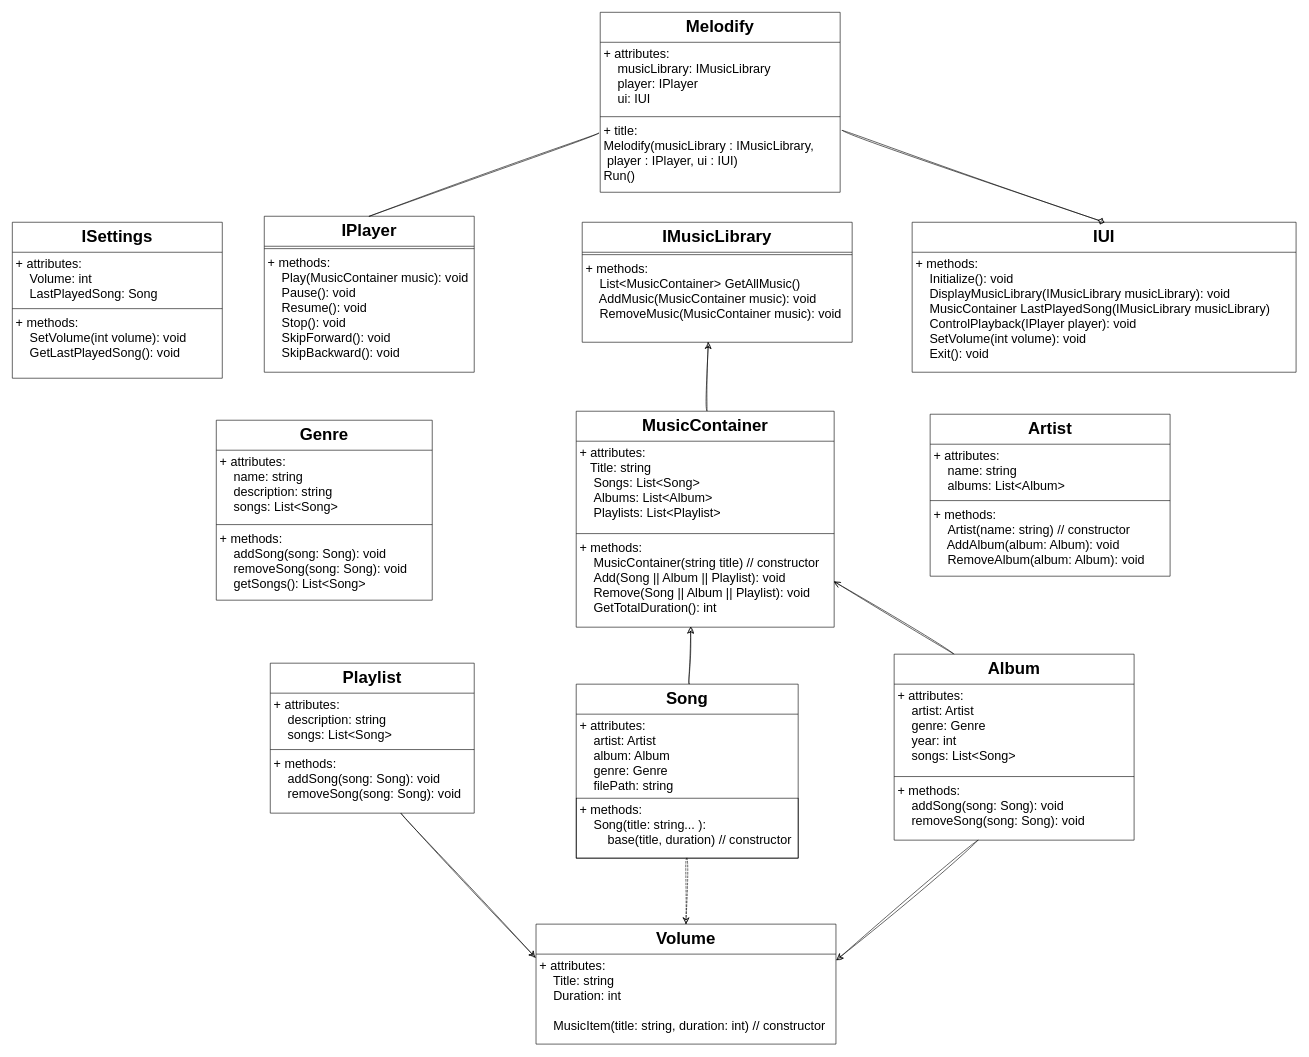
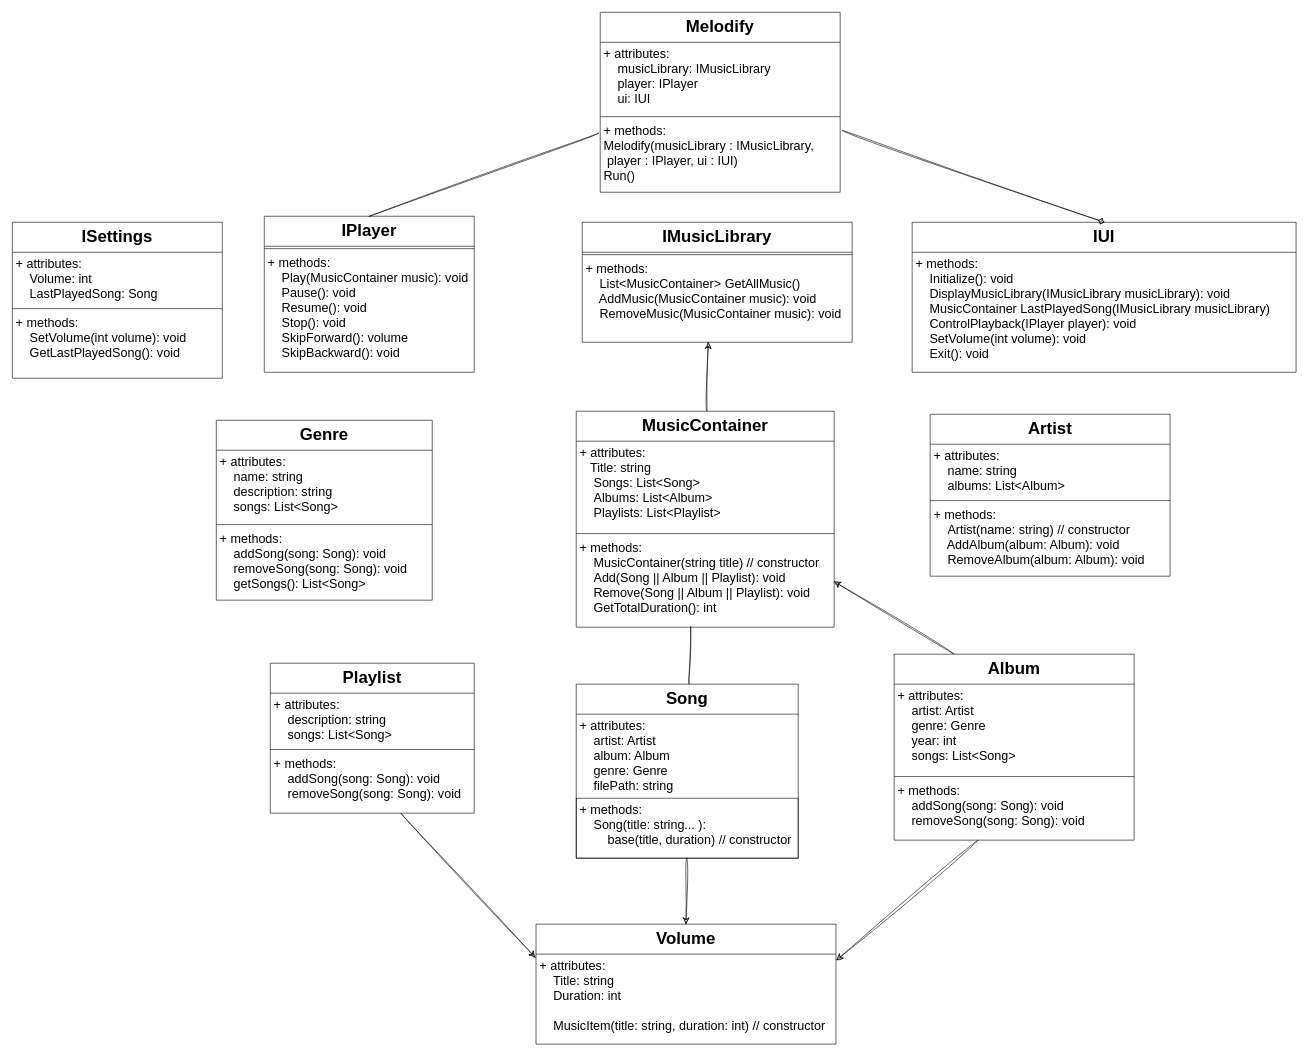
- <mxCell id="5" value="+ title:&#10;Melodify(musicLibrary : IMusicLibrary,&#10; player : IPlayer, ui : IUI)&#10;Run()" style="text;strokeColor=none;fillColor=none;align=left;verticalAlign=top;spacingLeft=4;spacingRight=4;overflow=hidden;rotatable=0;points=[[0,0.5],[1,0.5]];portConstraint=eastwest;fontSize=21;fontStyle=0" parent="2" vertex="1"><mxGeometry y="178" width="400" height="122" as="geometry" /></mxCell>
+ <mxCell id="5" value="+ methods:&#10;Melodify(musicLibrary : IMusicLibrary,&#10; player : IPlayer, ui : IUI)&#10;Run()" style="text;strokeColor=none;fillColor=none;align=left;verticalAlign=top;spacingLeft=4;spacingRight=4;overflow=hidden;rotatable=0;points=[[0,0.5],[1,0.5]];portConstraint=eastwest;fontSize=21;fontStyle=0" parent="2" vertex="1"><mxGeometry y="178" width="400" height="122" as="geometry" /></mxCell>
- <mxCell id="24" value="+ methods:&#10;    Play(MusicContainer music): void&#10;    Pause(): void&#10;    Resume(): void&#10;    Stop(): void&#10;    SkipForward(): void&#10;    SkipBackward(): void" style="text;strokeColor=none;fillColor=none;align=left;verticalAlign=top;spacingLeft=4;spacingRight=4;overflow=hidden;rotatable=0;points=[[0,0.5],[1,0.5]];portConstraint=eastwest;fontSize=21;fontStyle=0" parent="22" vertex="1"><mxGeometry y="58" width="350" height="202" as="geometry" /></mxCell>
+ <mxCell id="24" value="+ methods:&#10;    Play(MusicContainer music): void&#10;    Pause(): void&#10;    Resume(): void&#10;    Stop(): void&#10;    SkipForward(): volume&#10;    SkipBackward(): void" style="text;strokeColor=none;fillColor=none;align=left;verticalAlign=top;spacingLeft=4;spacingRight=4;overflow=hidden;rotatable=0;points=[[0,0.5],[1,0.5]];portConstraint=eastwest;fontSize=21;fontStyle=0" parent="22" vertex="1"><mxGeometry y="58" width="350" height="202" as="geometry" /></mxCell>
- <mxCell id="13" style="edgeStyle=none;curved=1;rounded=0;sketch=1;hachureGap=4;jiggle=2;curveFitting=1;orthogonalLoop=1;jettySize=auto;html=1;exitX=0.25;exitY=0;exitDx=0;exitDy=0;entryX=1;entryY=0.5;entryDx=0;entryDy=0;fontFamily=Architects Daughter;fontSource=https%3A%2F%2Ffonts.googleapis.com%2Fcss%3Ffamily%3DArchitects%2BDaughter;fontSize=16;startSize=8;endSize=8;endArrow=open;" parent="1" source="14" target="46" edge="1"><mxGeometry relative="1" as="geometry" /></mxCell>
+ <mxCell id="13" style="edgeStyle=none;curved=1;rounded=0;sketch=1;hachureGap=4;jiggle=2;curveFitting=1;orthogonalLoop=1;jettySize=auto;html=1;exitX=0.25;exitY=0;exitDx=0;exitDy=0;entryX=1;entryY=0.5;entryDx=0;entryDy=0;fontFamily=Architects Daughter;fontSource=https%3A%2F%2Ffonts.googleapis.com%2Fcss%3Ffamily%3DArchitects%2BDaughter;fontSize=16;startSize=8;endSize=8;" parent="1" source="14" target="46" edge="1"><mxGeometry relative="1" as="geometry" /></mxCell>
- <mxCell id="9" value="" style="edgeStyle=none;curved=1;rounded=0;sketch=1;hachureGap=4;jiggle=2;curveFitting=1;orthogonalLoop=1;jettySize=auto;html=1;fontFamily=Architects Daughter;fontSource=https%3A%2F%2Ffonts.googleapis.com%2Fcss%3Ffamily%3DArchitects%2BDaughter;fontSize=16;startSize=8;endSize=8;entryX=0.444;entryY=0.997;entryDx=0;entryDy=0;entryPerimeter=0;" parent="1" source="10" target="46" edge="1"><mxGeometry relative="1" as="geometry" /></mxCell>
+ <mxCell id="9" value="" style="edgeStyle=none;curved=1;rounded=0;sketch=1;hachureGap=4;jiggle=2;curveFitting=1;orthogonalLoop=1;jettySize=auto;html=1;fontFamily=Architects Daughter;fontSource=https%3A%2F%2Ffonts.googleapis.com%2Fcss%3Ffamily%3DArchitects%2BDaughter;fontSize=16;startSize=8;endSize=8;entryX=0.444;entryY=0.997;entryDx=0;entryDy=0;entryPerimeter=0;endArrow=none;" parent="1" source="10" target="46" edge="1"><mxGeometry relative="1" as="geometry" /></mxCell>
- <mxCell id="49" style="edgeStyle=none;curved=1;rounded=0;sketch=1;hachureGap=4;jiggle=2;curveFitting=1;orthogonalLoop=1;jettySize=auto;html=1;entryX=0.5;entryY=0;entryDx=0;entryDy=0;fontFamily=Architects Daughter;fontSource=https%3A%2F%2Ffonts.googleapis.com%2Fcss%3Ffamily%3DArchitects%2BDaughter;fontSize=16;startSize=8;endSize=8;dashed=1;" parent="1" source="12" target="47" edge="1"><mxGeometry relative="1" as="geometry" /></mxCell>
+ <mxCell id="49" style="edgeStyle=none;curved=1;rounded=0;sketch=1;hachureGap=4;jiggle=2;curveFitting=1;orthogonalLoop=1;jettySize=auto;html=1;entryX=0.5;entryY=0;entryDx=0;entryDy=0;fontFamily=Architects Daughter;fontSource=https%3A%2F%2Ffonts.googleapis.com%2Fcss%3Ffamily%3DArchitects%2BDaughter;fontSize=16;startSize=8;endSize=8;" parent="1" source="12" target="47" edge="1"><mxGeometry relative="1" as="geometry" /></mxCell>
